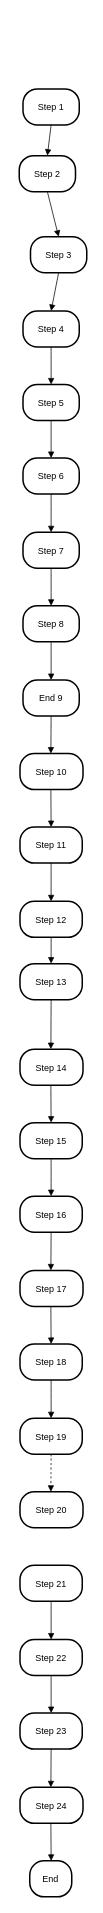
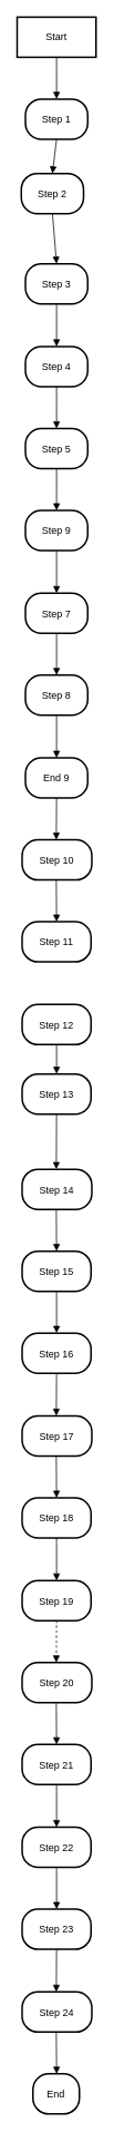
+ <mxCell id="2" value="Start" style="whiteSpace=wrap;strokeWidth=2;" vertex="1" parent="1"><mxGeometry x="20" y="20" width="95" height="48" as="geometry" /></mxCell>
+ <mxCell id="28" value="" style="curved=1;startArrow=none;endArrow=block;exitX=0.5;exitY=1.01;entryX=0.5;entryY=0.01;" edge="1" parent="1" source="2" target="3"><mxGeometry relative="1" as="geometry"><Array as="points" /></mxGeometry></mxCell>
- <mxCell id="5" value="Step 3" style="rounded=1;arcSize=40;strokeWidth=2" vertex="1" parent="1"><mxGeometry x="40" y="315" width="75" height="48" as="geometry" /></mxCell>
+ <mxCell id="5" value="Step 3" style="rounded=1;arcSize=40;strokeWidth=2" vertex="1" parent="1"><mxGeometry x="30" y="315" width="75" height="48" as="geometry" /></mxCell>
- <mxCell id="8" value="Step 6" style="rounded=1;arcSize=40;strokeWidth=2" vertex="1" parent="1"><mxGeometry x="30" y="610" width="75" height="48" as="geometry" /></mxCell>
+ <mxCell id="8" value="Step 9" style="rounded=1;arcSize=40;strokeWidth=2" vertex="1" parent="1"><mxGeometry x="30" y="610" width="75" height="48" as="geometry" /></mxCell>
- <mxCell id="39" value="" style="curved=1;startArrow=none;endArrow=block;exitX=0.5;exitY=1.02;entryX=0.5;entryY=0;" edge="1" parent="1" source="13" target="14"><mxGeometry relative="1" as="geometry"><Array as="points" /></mxGeometry></mxCell>
+ <mxCell id="48" value="" style="curved=1;startArrow=none;endArrow=block;exitX=0.49;exitY=1.01;entryX=0.5;entryY=0.01;" edge="1" parent="1" source="22" target="23"><mxGeometry relative="1" as="geometry"><Array as="points" /></mxGeometry></mxCell>
